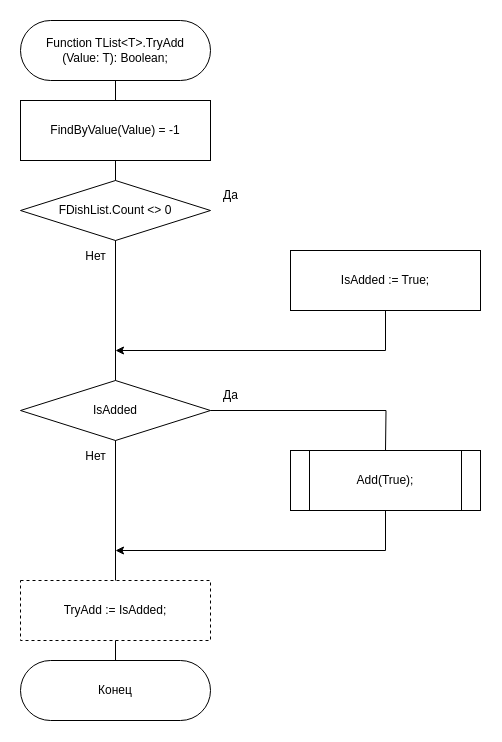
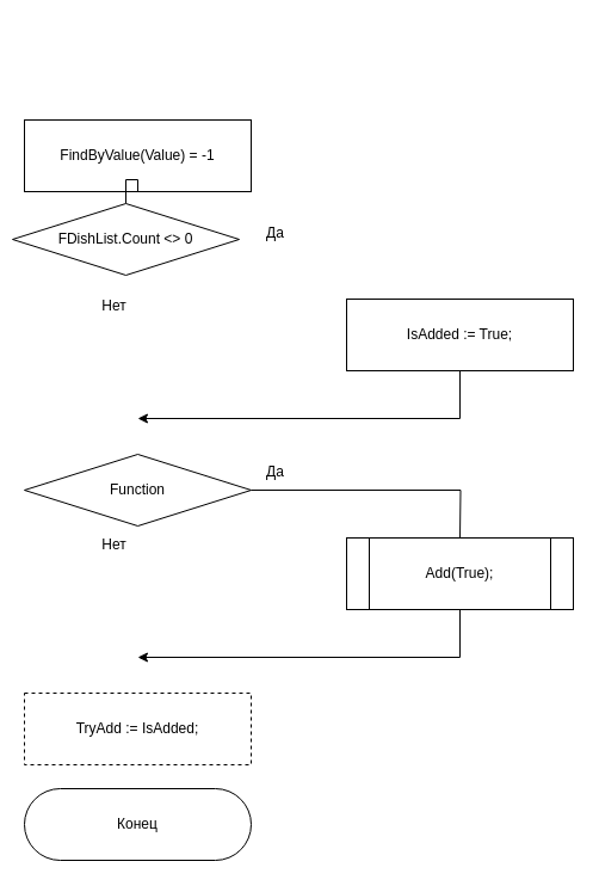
- <mxCell id="3" value="Function TList&amp;lt;T&amp;gt;.TryAdd&lt;div&gt;(Value: T): Boolean;&lt;/div&gt;" style="rounded=1;whiteSpace=wrap;html=1;arcSize=50;" vertex="1" parent="1"><mxGeometry x="20" y="20" width="190" height="60" as="geometry" /></mxCell>
- <mxCell id="7" value="FDishList.Count &amp;lt;&amp;gt; 0" style="rhombus;whiteSpace=wrap;html=1;" vertex="1" parent="1"><mxGeometry x="20" y="180" width="190" height="60" as="geometry" /></mxCell>
+ <mxCell id="7" value="FDishList.Count &amp;lt;&amp;gt; 0" style="rhombus;whiteSpace=wrap;html=1;" vertex="1" parent="1"><mxGeometry x="10" y="170" width="190" height="60" as="geometry" /></mxCell>
- <mxCell id="2" style="edgeStyle=orthogonalEdgeStyle;rounded=0;orthogonalLoop=1;jettySize=auto;html=1;entryX=0.5;entryY=0;entryDx=0;entryDy=0;endArrow=none;endFill=0;" edge="1" parent="1" source="3" target="17"><mxGeometry relative="1" as="geometry" /></mxCell>
- <mxCell id="12" value="IsAdded" style="rhombus;whiteSpace=wrap;html=1;" vertex="1" parent="1"><mxGeometry x="20" y="380" width="190" height="60" as="geometry" /></mxCell>
+ <mxCell id="12" value="Function" style="rhombus;whiteSpace=wrap;html=1;" vertex="1" parent="1"><mxGeometry x="20" y="380" width="190" height="60" as="geometry" /></mxCell>
